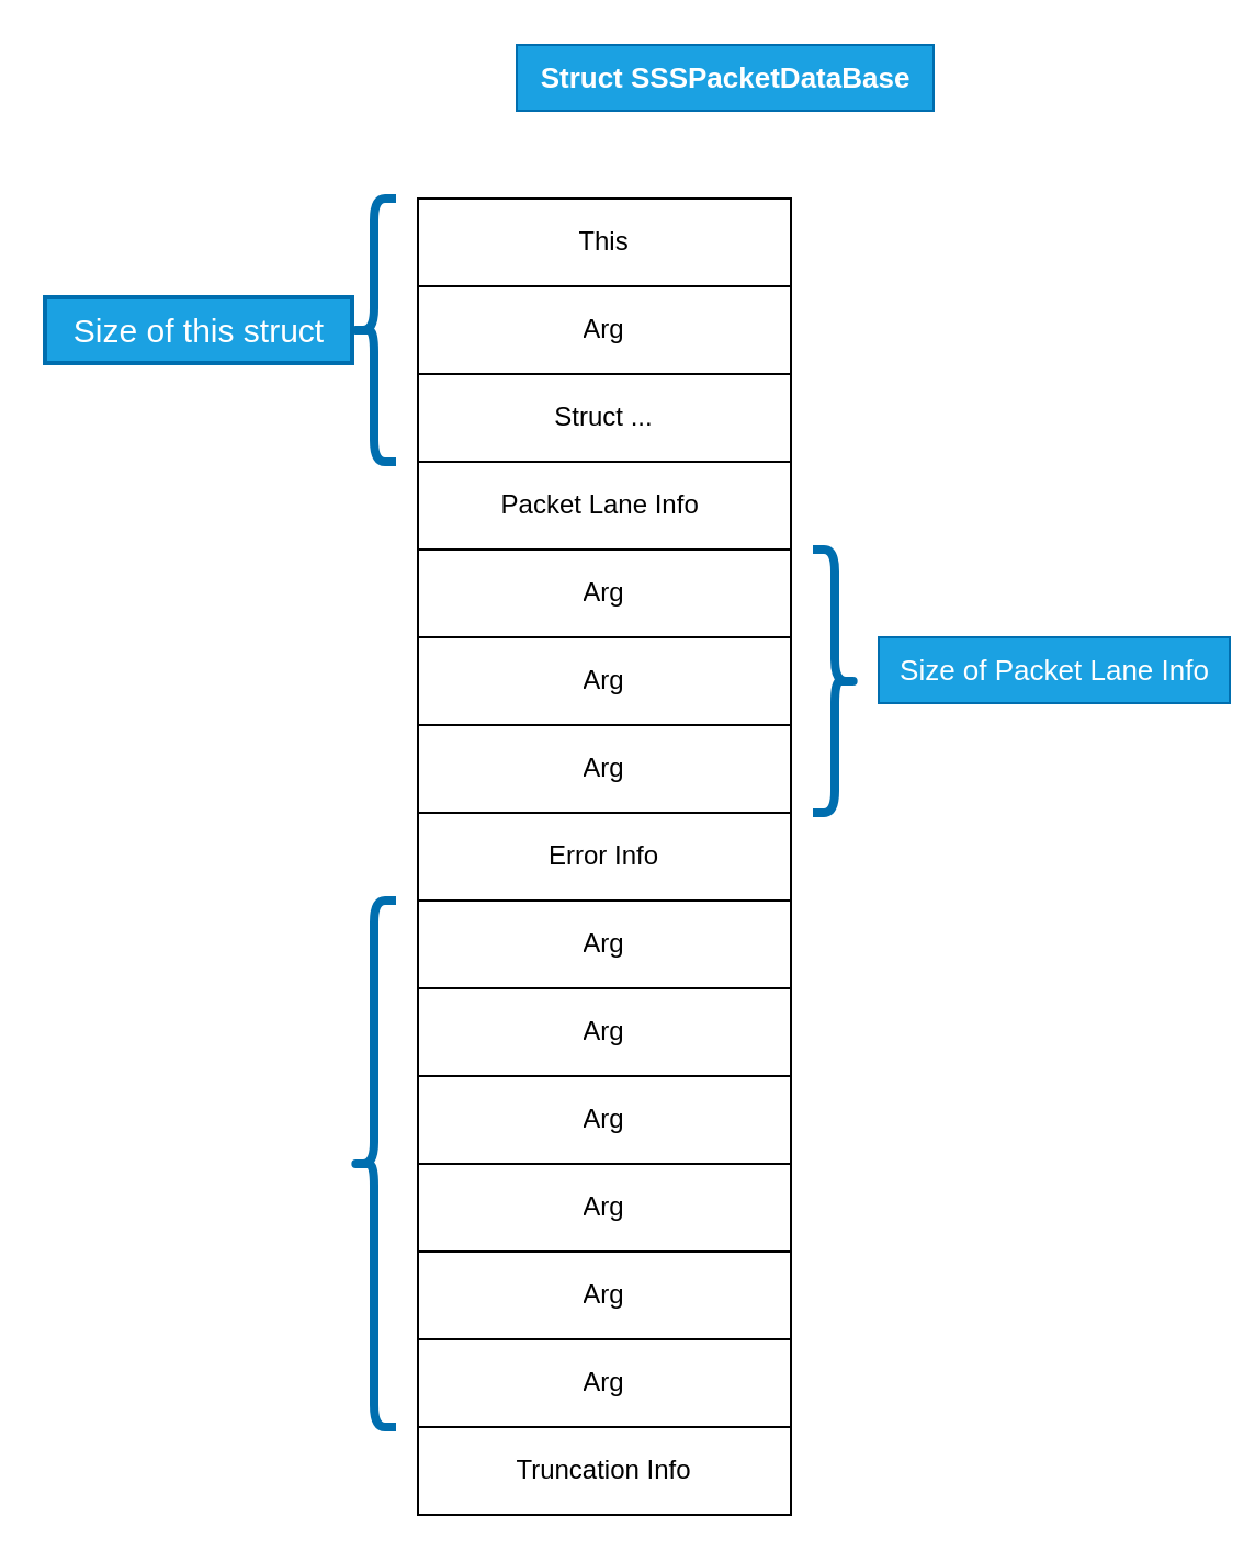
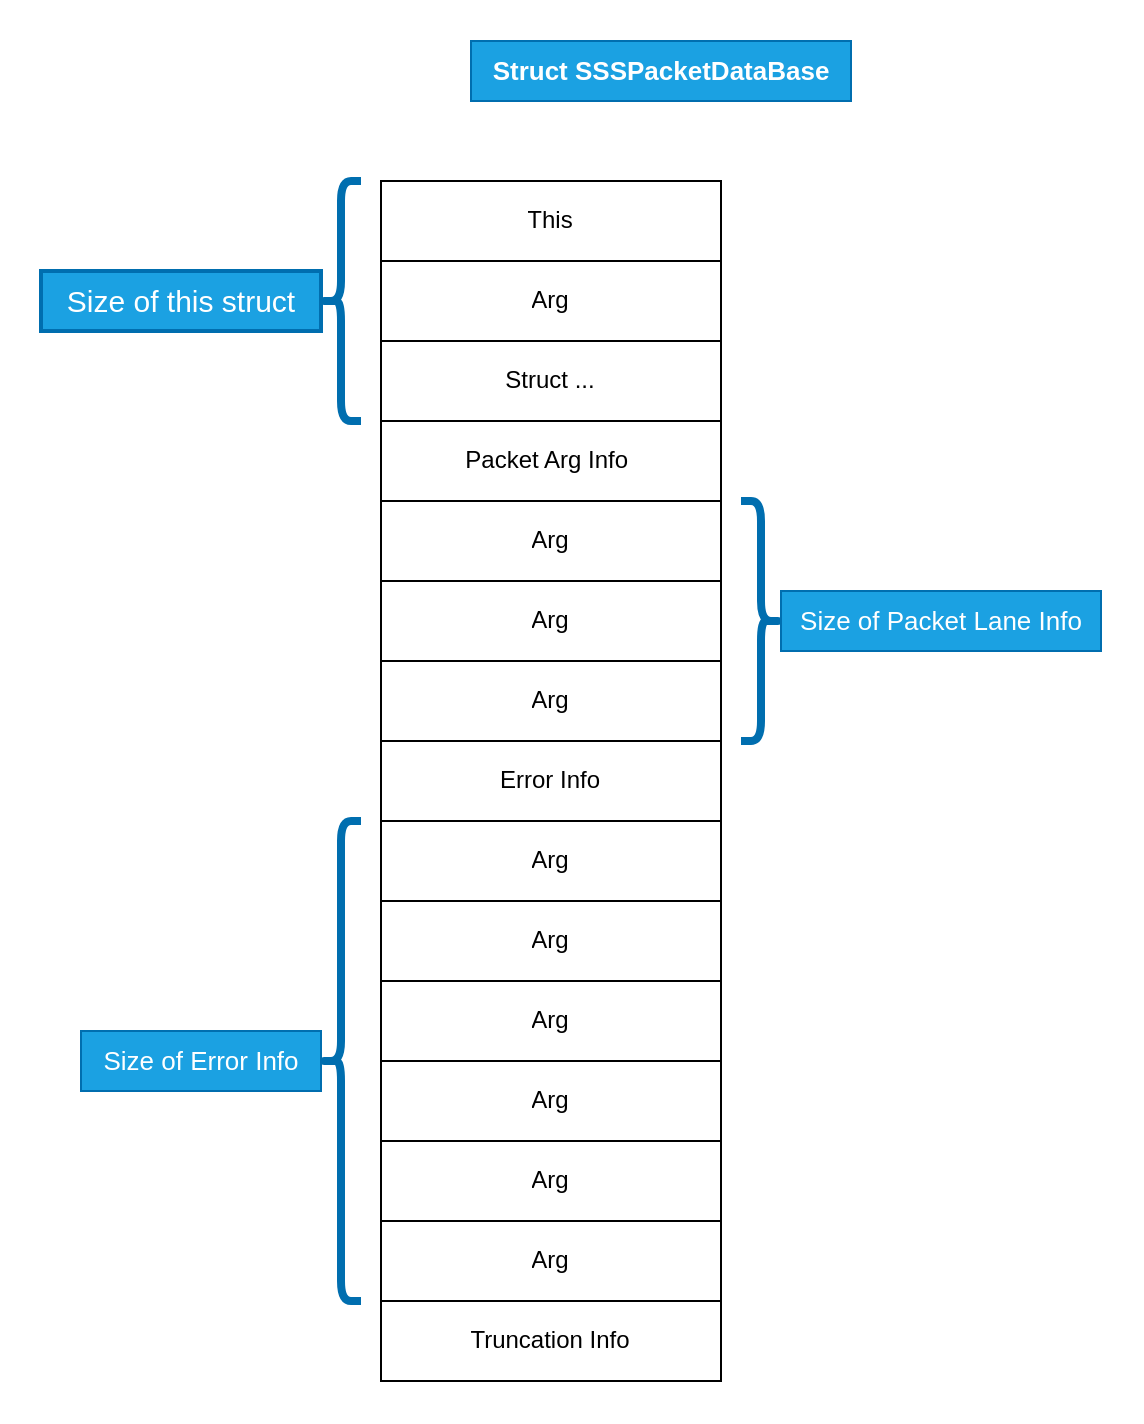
- <mxCell id="10" value="Packet Lane Info&amp;nbsp;" style="shape=partialRectangle;html=1;whiteSpace=wrap;connectable=0;fillColor=none;top=0;left=0;bottom=0;right=0;overflow=hidden;strokeColor=default;fontFamily=Helvetica;fontSize=12;fontColor=default;startSize=0;" vertex="1" parent="9"><mxGeometry width="170" height="40" as="geometry"><mxRectangle width="170" height="40" as="alternateBounds" /></mxGeometry></mxCell>
+ <mxCell id="10" value="Packet Arg Info&amp;nbsp;" style="shape=partialRectangle;html=1;whiteSpace=wrap;connectable=0;fillColor=none;top=0;left=0;bottom=0;right=0;overflow=hidden;strokeColor=default;fontFamily=Helvetica;fontSize=12;fontColor=default;startSize=0;" vertex="1" parent="9"><mxGeometry width="170" height="40" as="geometry"><mxRectangle width="170" height="40" as="alternateBounds" /></mxGeometry></mxCell>
- <mxCell id="38" value="Size of Packet Lane Info" style="text;html=1;align=center;verticalAlign=middle;resizable=0;points=[];autosize=1;strokeColor=#006EAF;fillColor=#1ba1e2;fontSize=13;fontFamily=Helvetica;fontColor=#ffffff;" vertex="1" parent="1"><mxGeometry x="400" y="290" width="160" height="30" as="geometry" /></mxCell>
+ <mxCell id="38" value="Size of Packet Lane Info" style="text;html=1;align=center;verticalAlign=middle;resizable=0;points=[];autosize=1;strokeColor=#006EAF;fillColor=#1ba1e2;fontSize=13;fontFamily=Helvetica;fontColor=#ffffff;" vertex="1" parent="1"><mxGeometry x="390" y="295" width="160" height="30" as="geometry" /></mxCell>
+ <mxCell id="39" value="Size of Error Info" style="text;html=1;align=center;verticalAlign=middle;resizable=0;points=[];autosize=1;strokeColor=#006EAF;fillColor=#1ba1e2;fontSize=13;fontFamily=Helvetica;fontColor=#ffffff;startSize=0;" vertex="1" parent="1"><mxGeometry x="40" y="515" width="120" height="30" as="geometry" /></mxCell>
